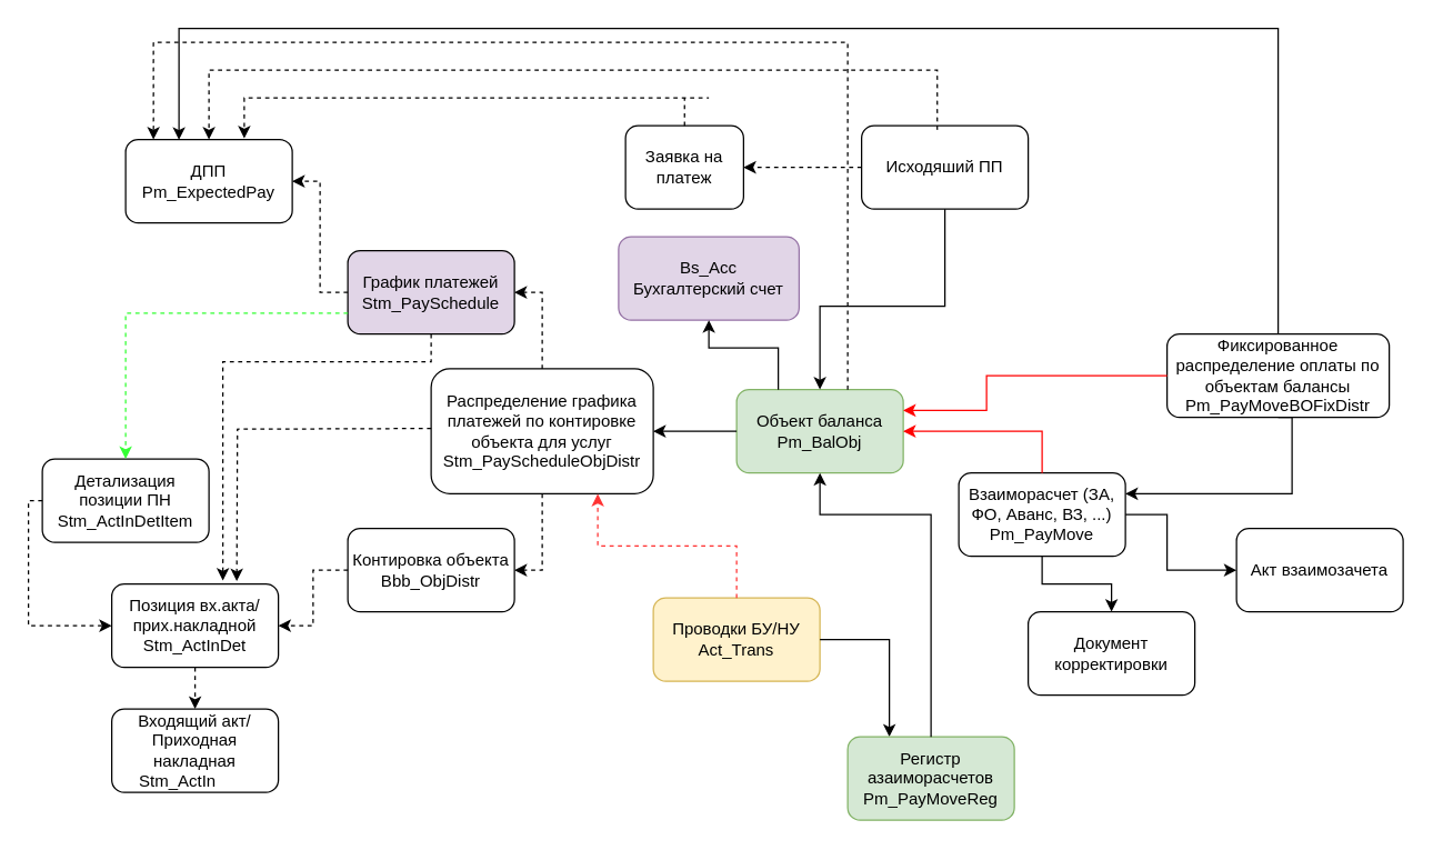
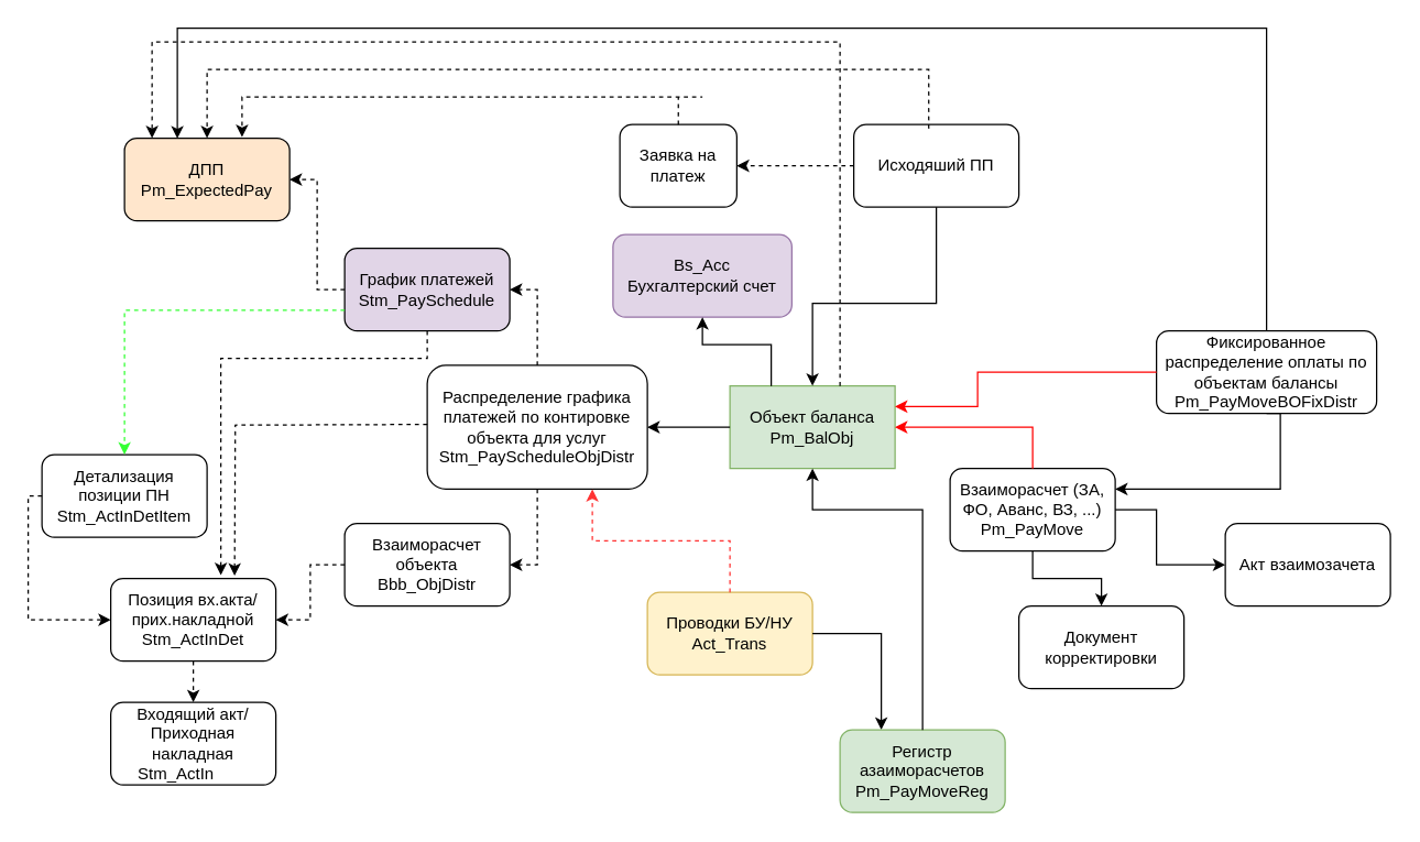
- <mxCell id="2" value="ДПП&lt;div&gt;Pm_ExpectedPay&lt;/div&gt;" style="rounded=1;whiteSpace=wrap;html=1;" parent="1" vertex="1"><mxGeometry x="90" y="100" width="120" height="60" as="geometry" /></mxCell>
+ <mxCell id="2" value="ДПП&lt;div&gt;Pm_ExpectedPay&lt;/div&gt;" style="rounded=1;whiteSpace=wrap;html=1;fillColor=#ffe6cc;" parent="1" vertex="1"><mxGeometry x="90" y="100" width="120" height="60" as="geometry" /></mxCell>
- <mxCell id="9" value="Объект баланса&lt;div&gt;Pm_BalObj&lt;/div&gt;" style="rounded=1;whiteSpace=wrap;html=1;fillColor=#d5e8d4;strokeColor=#82b366;" parent="1" vertex="1"><mxGeometry x="530" y="280" width="120" height="60" as="geometry" /></mxCell>
+ <mxCell id="9" value="Объект баланса&lt;div&gt;Pm_BalObj&lt;/div&gt;" style="whiteSpace=wrap;html=1;fillColor=#d5e8d4;strokeColor=#82b366;rounded=0;" parent="1" vertex="1"><mxGeometry x="530" y="280" width="120" height="60" as="geometry" /></mxCell>
- <mxCell id="8" value="Контировка объекта&lt;div&gt;Bbb_ObjDistr&lt;/div&gt;" style="rounded=1;whiteSpace=wrap;html=1;" parent="1" vertex="1"><mxGeometry x="250" y="380" width="120" height="60" as="geometry" /></mxCell>
+ <mxCell id="8" value="Взаиморасчет объекта&lt;div&gt;Bbb_ObjDistr&lt;/div&gt;" style="rounded=1;whiteSpace=wrap;html=1;" parent="1" vertex="1"><mxGeometry x="250" y="380" width="120" height="60" as="geometry" /></mxCell>
